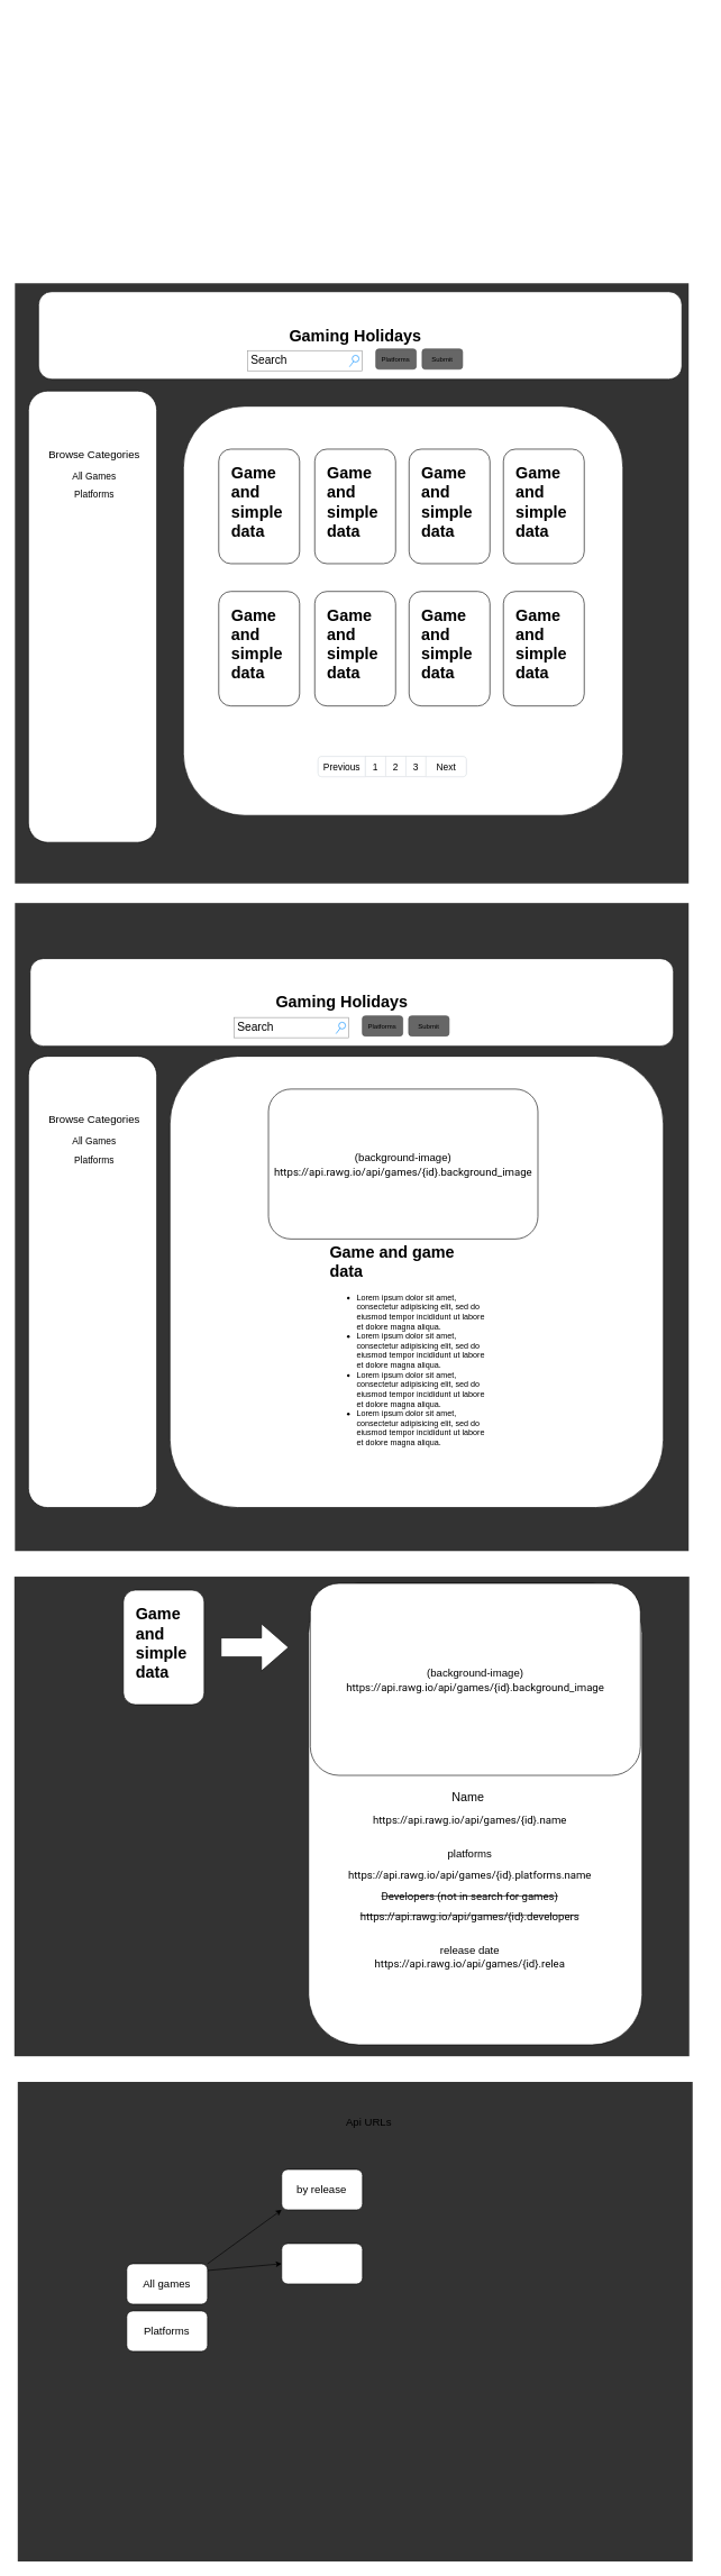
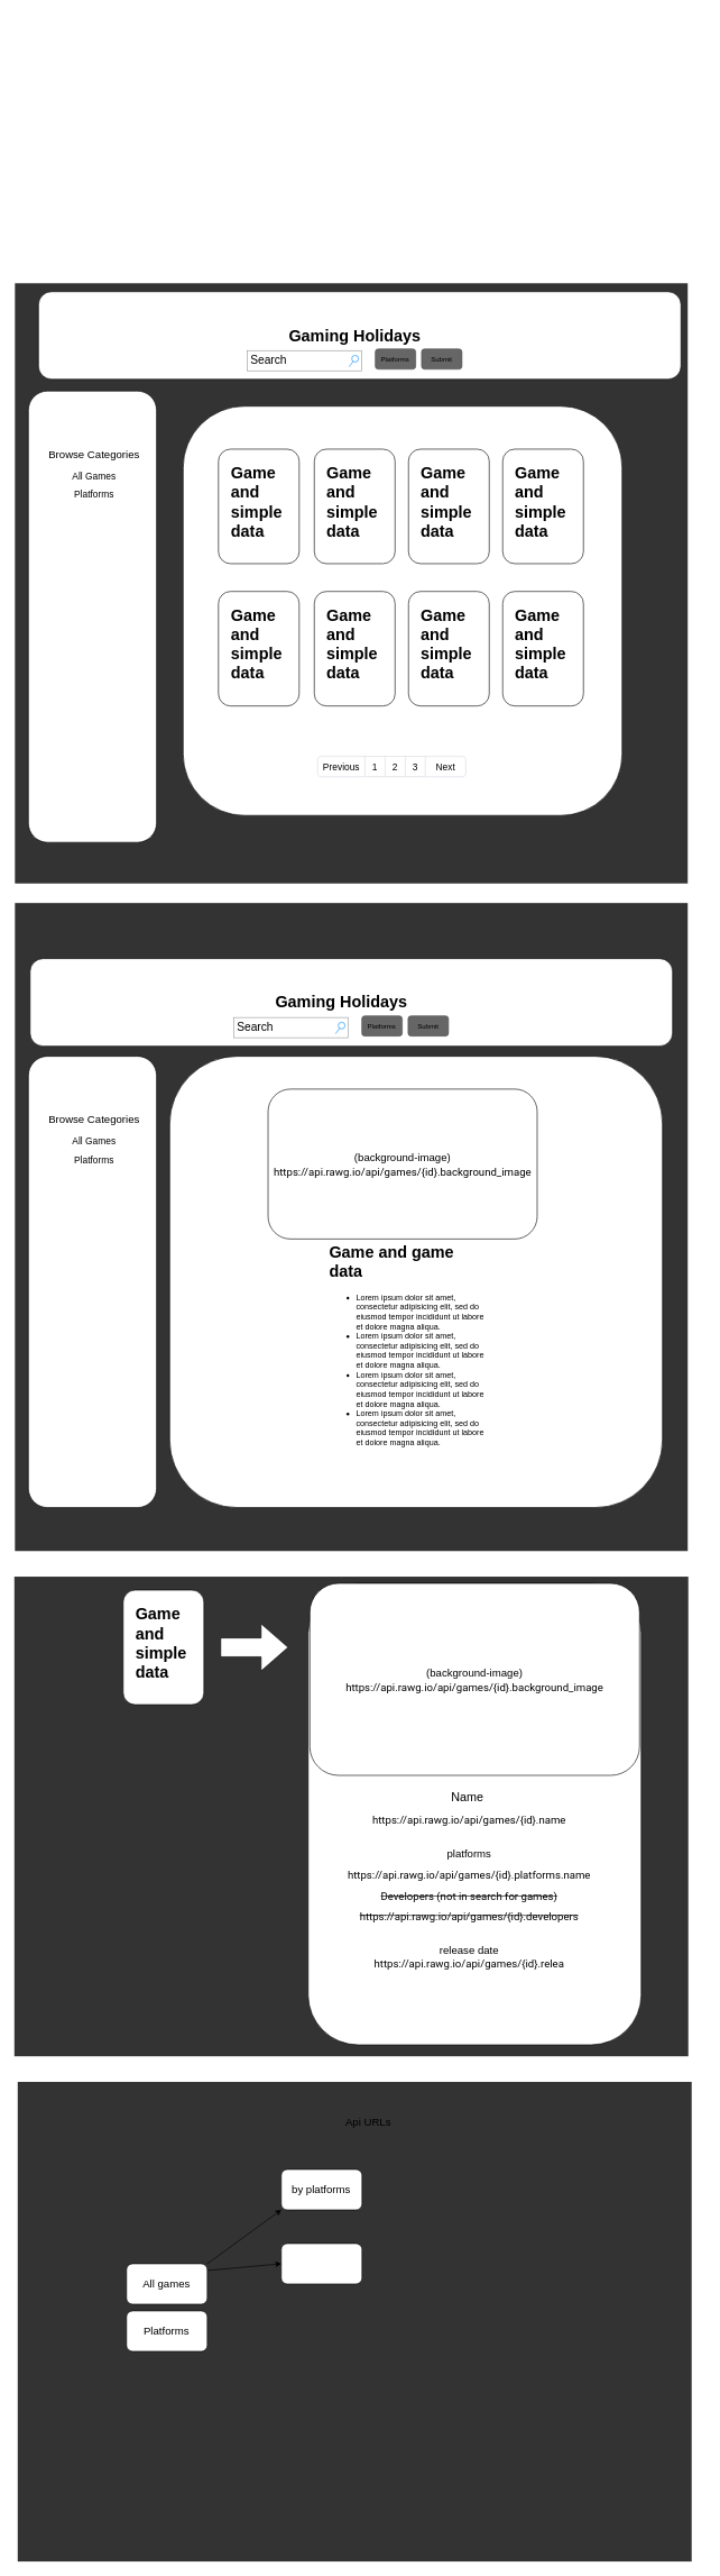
- <mxCell id="21" value="by release" style="text;html=1;strokeColor=none;fillColor=none;align=center;verticalAlign=middle;whiteSpace=wrap;rounded=0;fontSize=16;labelBackgroundColor=none;fontColor=default;" parent="1" vertex="1"><mxGeometry x="417.49" y="3220" width="120" height="60" as="geometry" /></mxCell>
+ <mxCell id="21" value="by platforms" style="text;html=1;strokeColor=none;fillColor=none;align=center;verticalAlign=middle;whiteSpace=wrap;rounded=0;fontSize=16;labelBackgroundColor=none;fontColor=default;" parent="1" vertex="1"><mxGeometry x="417.49" y="3220" width="120" height="60" as="geometry" /></mxCell>
